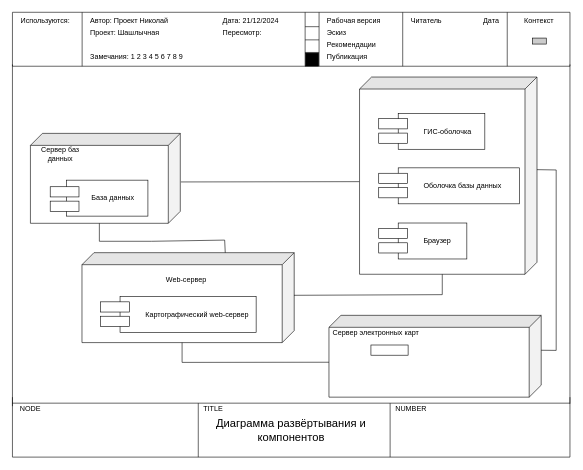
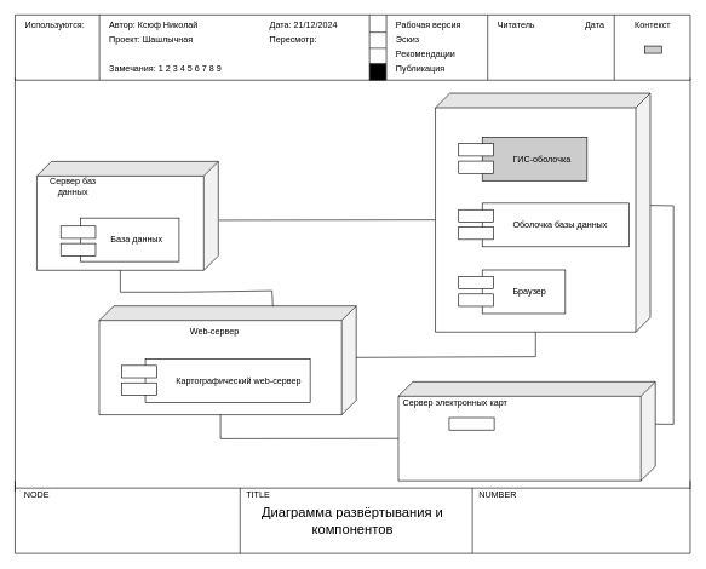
- <mxCell id="15" value="Автор: Проект Николай" style="text;html=1;align=left;verticalAlign=middle;whiteSpace=wrap;rounded=0;" parent="8" vertex="1"><mxGeometry x="127.875" width="162.75" height="30" as="geometry" /></mxCell>
+ <mxCell id="15" value="Автор: Ксюф Николай" style="text;html=1;align=left;verticalAlign=middle;whiteSpace=wrap;rounded=0;" parent="8" vertex="1"><mxGeometry x="127.875" width="162.75" height="30" as="geometry" /></mxCell>
- <mxCell id="55" value="&lt;blockquote style=&quot;margin: 0 0 0 40px; border: none; padding: 0px;&quot;&gt;&lt;div style=&quot;&quot;&gt;ГИС-оболочка&lt;/div&gt;&lt;/blockquote&gt;" style="rounded=0;whiteSpace=wrap;html=1;align=left;" vertex="1" parent="1"><mxGeometry x="663.5" y="188.5" width="144.5" height="60" as="geometry" /></mxCell>
+ <mxCell id="55" value="&lt;blockquote style=&quot;margin: 0 0 0 40px; border: none; padding: 0px;&quot;&gt;&lt;div style=&quot;&quot;&gt;ГИС-оболочка&lt;/div&gt;&lt;/blockquote&gt;" style="rounded=0;whiteSpace=wrap;html=1;align=left;fillColor=#cccccc;" vertex="1" parent="1"><mxGeometry x="663.5" y="188.5" width="144.5" height="60" as="geometry" /></mxCell>
- <mxCell id="7" value="Web-сервер" style="text;html=1;align=center;verticalAlign=middle;whiteSpace=wrap;rounded=0;" parent="1" vertex="1"><mxGeometry x="265" y="452" width="90" height="27.5" as="geometry" /></mxCell>
+ <mxCell id="7" value="Web-сервер" style="text;html=1;align=center;verticalAlign=middle;whiteSpace=wrap;rounded=0;" parent="1" vertex="1"><mxGeometry x="250" y="442" width="90" height="27.5" as="geometry" /></mxCell>
